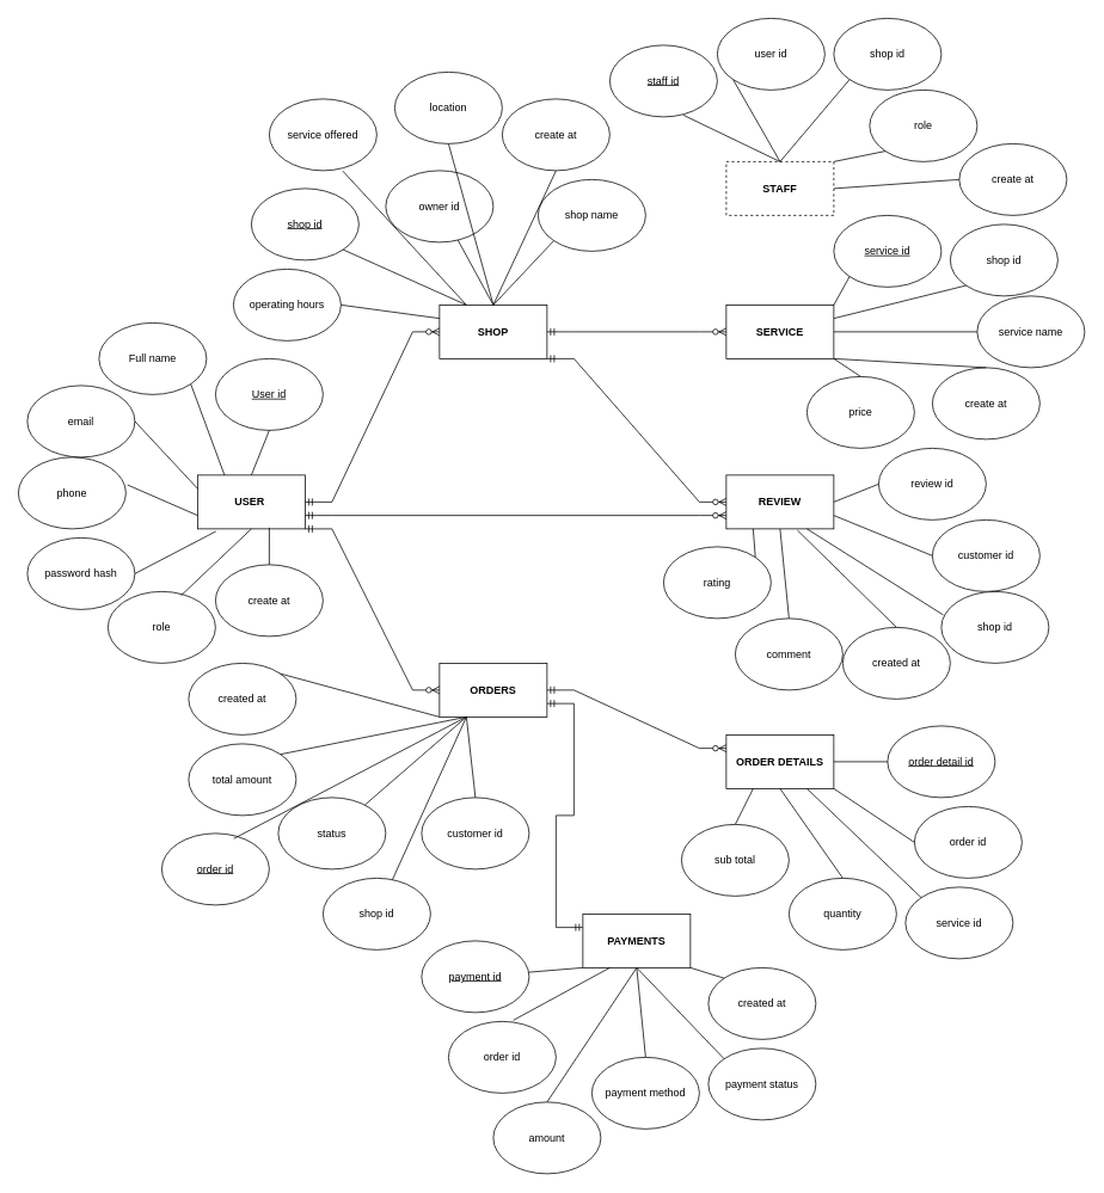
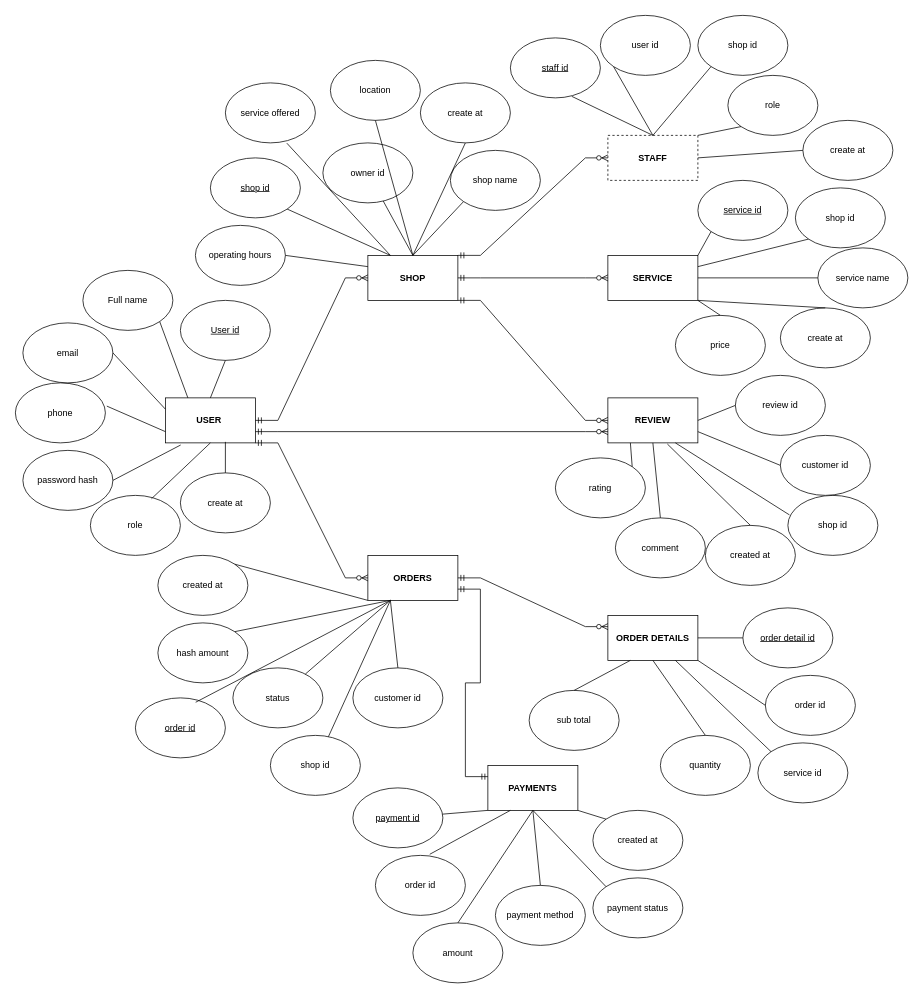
+ <mxCell id="95" value="" style="edgeStyle=entityRelationEdgeStyle;fontSize=12;html=1;endArrow=ERzeroToMany;startArrow=ERmandOne;rounded=0;exitX=1;exitY=0;exitDx=0;exitDy=0;entryX=0;entryY=0.5;entryDx=0;entryDy=0;" edge="1" parent="1" source="9" target="21"><mxGeometry width="100" height="100" relative="1" as="geometry"><mxPoint x="570" y="120" as="sourcePoint" /><mxPoint x="720" y="-70" as="targetPoint" /></mxGeometry></mxCell>
- <mxCell id="37" value="total amount" style="ellipse;whiteSpace=wrap;html=1;" vertex="1" parent="1"><mxGeometry x="210" y="830" width="120" height="80" as="geometry" /></mxCell>
+ <mxCell id="37" value="hash amount" style="ellipse;whiteSpace=wrap;html=1;" vertex="1" parent="1"><mxGeometry x="210" y="830" width="120" height="80" as="geometry" /></mxCell>
- <mxCell id="45" value="sub total" style="ellipse;whiteSpace=wrap;html=1;" vertex="1" parent="1"><mxGeometry x="760" y="920" width="120" height="80" as="geometry" /></mxCell>
+ <mxCell id="45" value="sub total" style="ellipse;whiteSpace=wrap;html=1;" vertex="1" parent="1"><mxGeometry x="705" y="920" width="120" height="80" as="geometry" /></mxCell>
